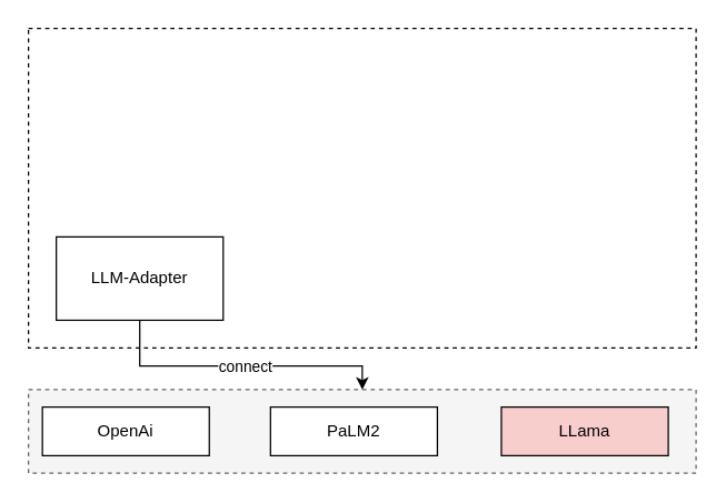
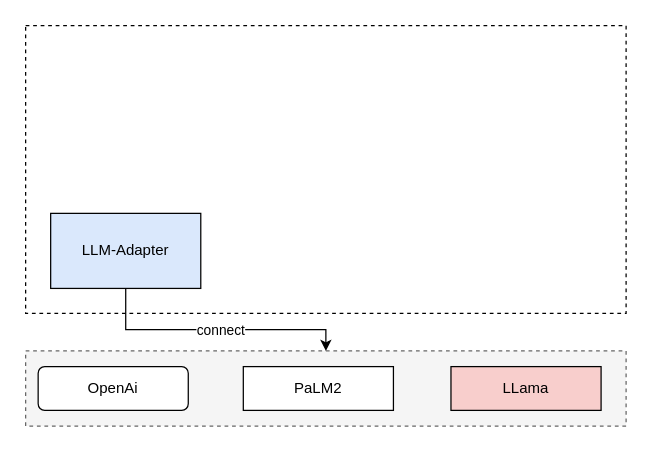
- <mxCell id="9" value="LLM-Adapter" style="rounded=0;whiteSpace=wrap;html=1;" vertex="1" parent="1"><mxGeometry x="40" y="170" width="120" height="60" as="geometry" /></mxCell>
+ <mxCell id="9" value="LLM-Adapter" style="rounded=0;whiteSpace=wrap;html=1;fillColor=#dae8fc;" vertex="1" parent="1"><mxGeometry x="40" y="170" width="120" height="60" as="geometry" /></mxCell>
- <mxCell id="4" value="OpenAi" style="rounded=0;whiteSpace=wrap;html=1;" vertex="1" parent="1"><mxGeometry x="30" y="292.5" width="120" height="35" as="geometry" /></mxCell>
+ <mxCell id="4" value="OpenAi" style="whiteSpace=wrap;html=1;rounded=1;" vertex="1" parent="1"><mxGeometry x="30" y="292.5" width="120" height="35" as="geometry" /></mxCell>
